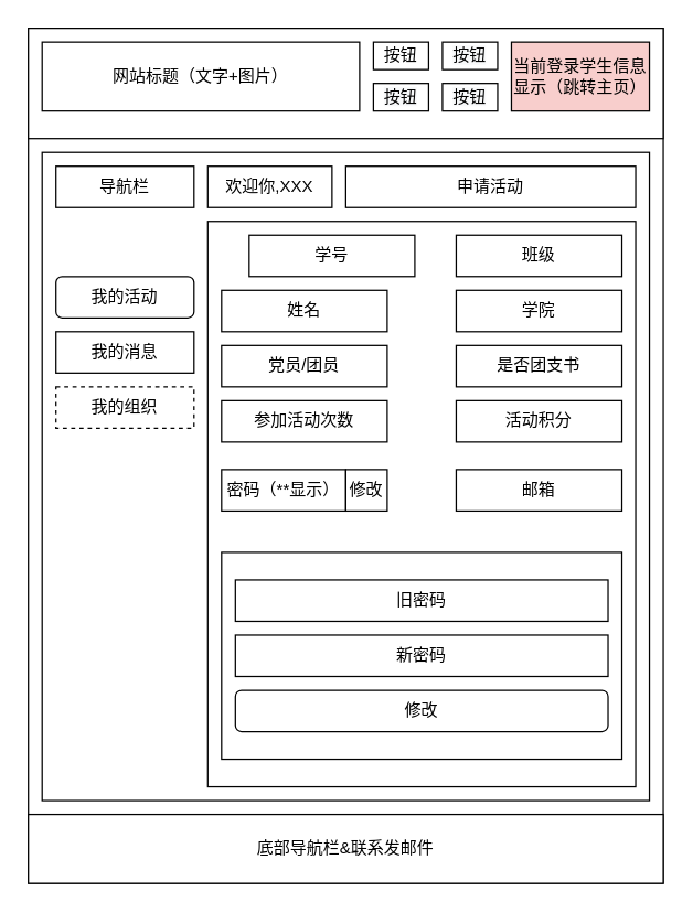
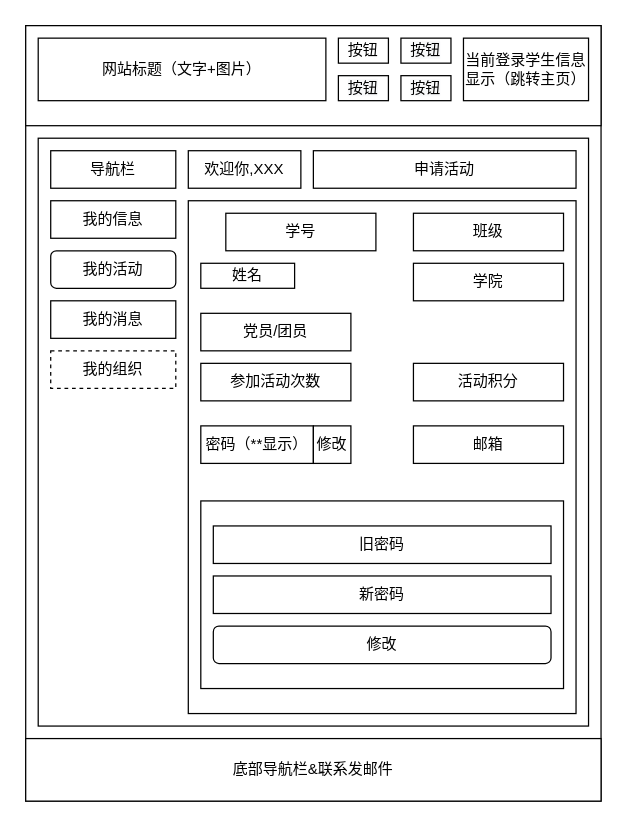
- <mxCell id="6" value="当前登录学生信息显示（跳转主页）" style="rounded=0;whiteSpace=wrap;html=1;fillColor=#f8cecc;" parent="1" vertex="1"><mxGeometry x="370" y="30" width="100" height="50" as="geometry" /></mxCell>
+ <mxCell id="6" value="当前登录学生信息显示（跳转主页）" style="rounded=0;whiteSpace=wrap;html=1;" parent="1" vertex="1"><mxGeometry x="370" y="30" width="100" height="50" as="geometry" /></mxCell>
+ <mxCell id="12" value="我的信息" style="rounded=0;whiteSpace=wrap;html=1;" parent="1" vertex="1"><mxGeometry x="40" y="160" width="100" height="30" as="geometry" /></mxCell>
- <mxCell id="19" value="姓名" style="rounded=0;whiteSpace=wrap;html=1;" parent="1" vertex="1"><mxGeometry x="160" y="210" width="120" height="30" as="geometry" /></mxCell>
+ <mxCell id="19" value="姓名" style="rounded=0;whiteSpace=wrap;html=1;" parent="1" vertex="1"><mxGeometry x="160" y="210" width="75" height="20" as="geometry" /></mxCell>
- <mxCell id="30" value="是否团支书" style="rounded=0;whiteSpace=wrap;html=1;" parent="1" vertex="1"><mxGeometry x="330" y="250" width="120" height="30" as="geometry" /></mxCell>
